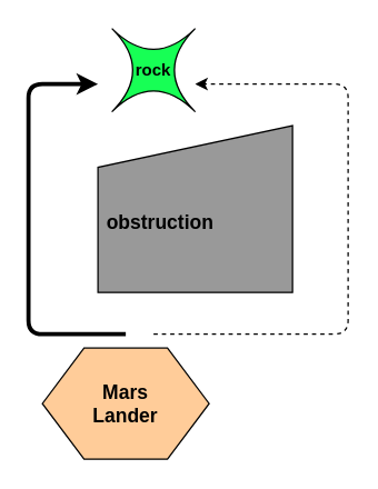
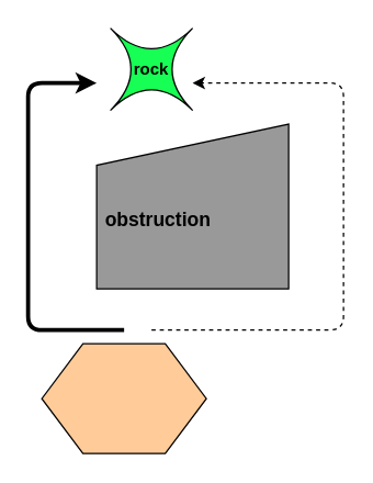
- <mxCell id="3" value="&lt;b&gt;&lt;font style=&quot;font-size: 14px&quot;&gt;Mars&lt;br&gt;Lander&lt;/font&gt;&lt;/b&gt;" style="text;html=1;strokeColor=none;fillColor=none;align=center;verticalAlign=middle;whiteSpace=wrap;rounded=0;" vertex="1" parent="1"><mxGeometry x="70" y="280" width="40" height="20" as="geometry" /></mxCell>
